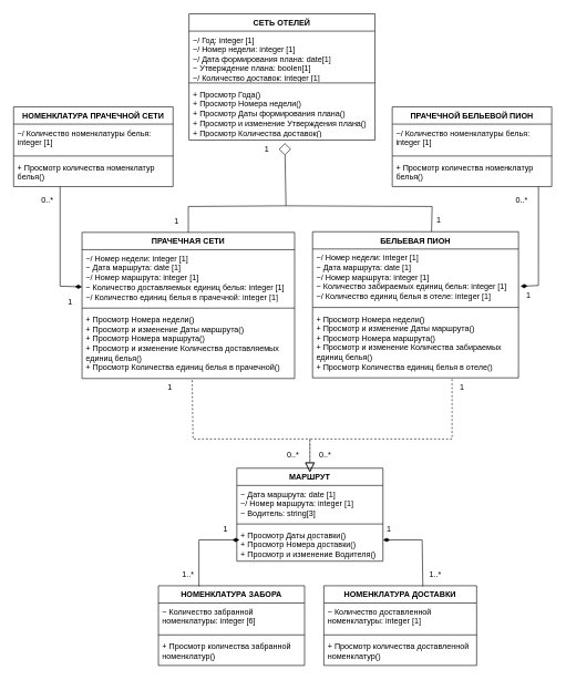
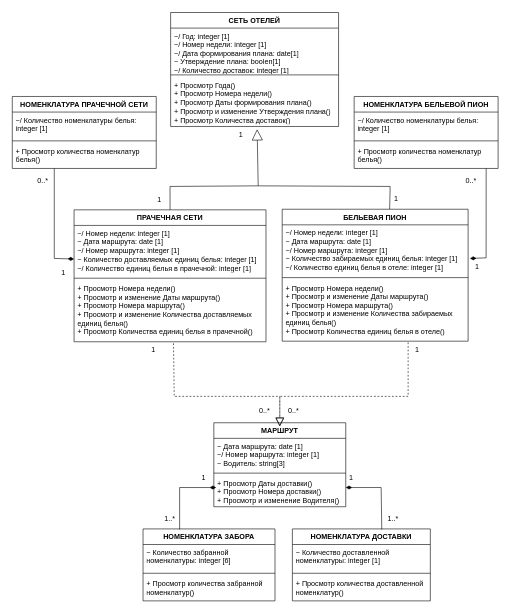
- <mxCell id="50" value="ПРАЧЕЧНОЙ БЕЛЬЕВОЙ ПИОН" style="swimlane;fontStyle=1;align=center;verticalAlign=top;childLayout=stackLayout;horizontal=1;startSize=26;horizontalStack=0;resizeParent=1;resizeParentMax=0;resizeLast=0;collapsible=1;marginBottom=0;whiteSpace=wrap;html=1;" vertex="1" parent="1"><mxGeometry x="590" y="160" width="240" height="120" as="geometry" /></mxCell>
+ <mxCell id="50" value="НОМЕНКЛАТУРА БЕЛЬЕВОЙ ПИОН" style="swimlane;fontStyle=1;align=center;verticalAlign=top;childLayout=stackLayout;horizontal=1;startSize=26;horizontalStack=0;resizeParent=1;resizeParentMax=0;resizeLast=0;collapsible=1;marginBottom=0;whiteSpace=wrap;html=1;" vertex="1" parent="1"><mxGeometry x="590" y="160" width="240" height="120" as="geometry" /></mxCell>
- <mxCell id="14" value="" style="endArrow=diamond;endSize=16;endFill=0;html=1;rounded=0;entryX=0.515;entryY=1.056;entryDx=0;entryDy=0;exitX=0.5;exitY=0;exitDx=0;exitDy=0;entryPerimeter=0;" parent="1" edge="1" target="13" source="2"><mxGeometry width="160" relative="1" as="geometry"><mxPoint x="176" y="349" as="sourcePoint" /><mxPoint x="430.06" y="250.988" as="targetPoint" /><Array as="points"><mxPoint x="283" y="310" /><mxPoint x="430" y="309" /></Array></mxGeometry></mxCell>
+ <mxCell id="14" value="" style="endArrow=block;endSize=16;endFill=0;html=1;rounded=0;entryX=0.515;entryY=1.056;entryDx=0;entryDy=0;exitX=0.5;exitY=0;exitDx=0;exitDy=0;entryPerimeter=0;" parent="1" edge="1" target="13" source="2"><mxGeometry width="160" relative="1" as="geometry"><mxPoint x="176" y="349" as="sourcePoint" /><mxPoint x="430.06" y="250.988" as="targetPoint" /><Array as="points"><mxPoint x="283" y="310" /><mxPoint x="430" y="309" /></Array></mxGeometry></mxCell>
